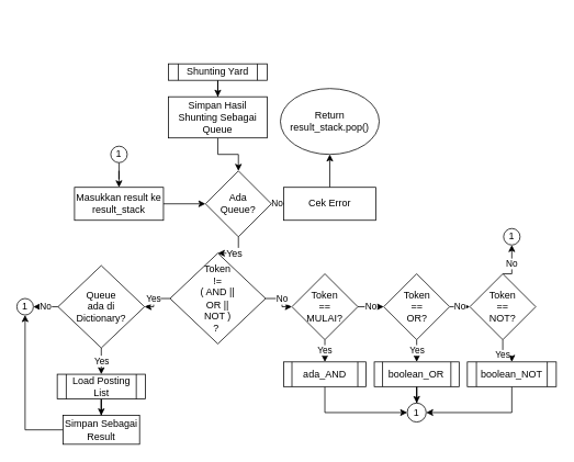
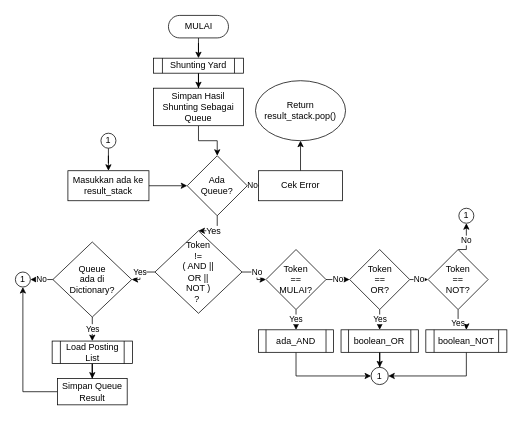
+ <mxCell id="3" value="MULAI" style="html=1;dashed=0;whitespace=wrap;shape=mxgraph.dfd.start" parent="1" vertex="1"><mxGeometry x="224" y="20" width="80" height="30" as="geometry" /></mxCell>
+ <mxCell id="2" value="" style="edgeStyle=orthogonalEdgeStyle;rounded=0;orthogonalLoop=1;jettySize=auto;html=1;" parent="1" source="3" target="5" edge="1"><mxGeometry relative="1" as="geometry" /></mxCell>
- <mxCell id="33" value="Masukkan result ke result_stack" style="rounded=0;whiteSpace=wrap;html=1;" parent="1" vertex="1"><mxGeometry x="90" y="227" width="108" height="40" as="geometry" /></mxCell>
+ <mxCell id="33" value="Masukkan ada ke result_stack" style="rounded=0;whiteSpace=wrap;html=1;" parent="1" vertex="1"><mxGeometry x="90" y="227" width="108" height="40" as="geometry" /></mxCell>
- <mxCell id="38" value="Simpan Sebagai Result" style="rounded=0;whiteSpace=wrap;html=1;" parent="1" vertex="1"><mxGeometry x="76" y="504" width="93" height="35" as="geometry" /></mxCell>
+ <mxCell id="38" value="Simpan Queue Result" style="rounded=0;whiteSpace=wrap;html=1;" parent="1" vertex="1"><mxGeometry x="76" y="504" width="93" height="35" as="geometry" /></mxCell>
